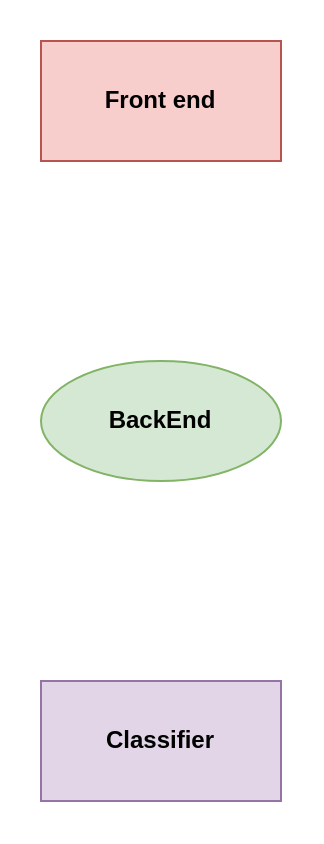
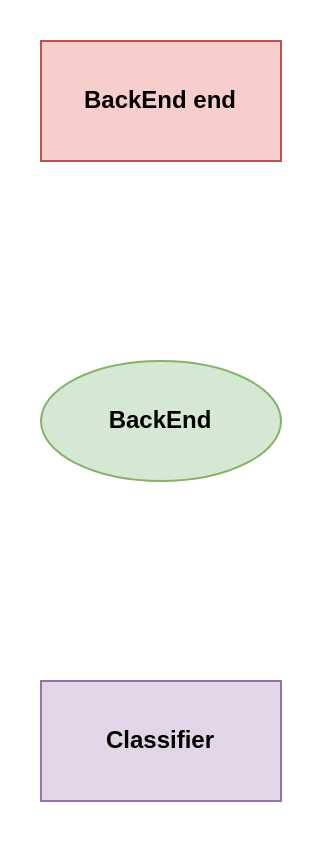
- <mxCell id="2" value="&lt;b&gt;Front end&lt;/b&gt;" style="rounded=0;whiteSpace=wrap;html=1;fillColor=#f8cecc;strokeColor=#b85450;" vertex="1" parent="1"><mxGeometry x="20" y="20" width="120" height="60" as="geometry" /></mxCell>
+ <mxCell id="2" value="&lt;b&gt;BackEnd end&lt;/b&gt;" style="rounded=0;whiteSpace=wrap;html=1;fillColor=#f8cecc;strokeColor=#b85450;" vertex="1" parent="1"><mxGeometry x="20" y="20" width="120" height="60" as="geometry" /></mxCell>
